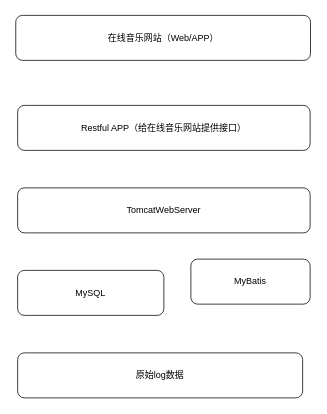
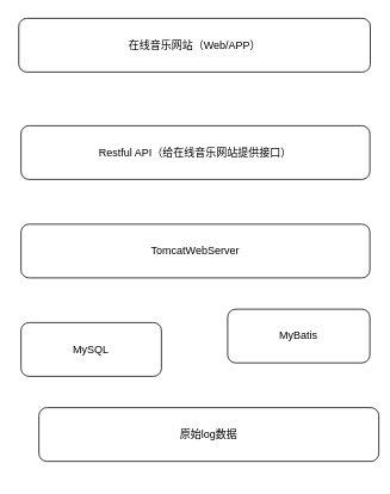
- <mxCell id="3" value="Restful APP（给在线音乐网站提供接口）" style="rounded=1;whiteSpace=wrap;html=1;" parent="1" vertex="1"><mxGeometry x="23" y="140" width="390" height="60" as="geometry" /></mxCell>
+ <mxCell id="3" value="Restful API（给在线音乐网站提供接口）" style="rounded=1;whiteSpace=wrap;html=1;" parent="1" vertex="1"><mxGeometry x="23" y="140" width="390" height="60" as="geometry" /></mxCell>
- <mxCell id="4" value="MySQL" style="rounded=1;whiteSpace=wrap;html=1;" parent="1" vertex="1"><mxGeometry x="23" y="360" width="195" height="60" as="geometry" /></mxCell>
+ <mxCell id="4" value="MySQL" style="rounded=1;whiteSpace=wrap;html=1;" parent="1" vertex="1"><mxGeometry x="23" y="360" width="157" height="60" as="geometry" /></mxCell>
- <mxCell id="7" value="原始log数据" style="rounded=1;whiteSpace=wrap;html=1;" parent="1" vertex="1"><mxGeometry x="23" y="470" width="380" height="60" as="geometry" /></mxCell>
+ <mxCell id="7" value="原始log数据" style="rounded=1;whiteSpace=wrap;html=1;" parent="1" vertex="1"><mxGeometry x="43" y="455" width="380" height="60" as="geometry" /></mxCell>
